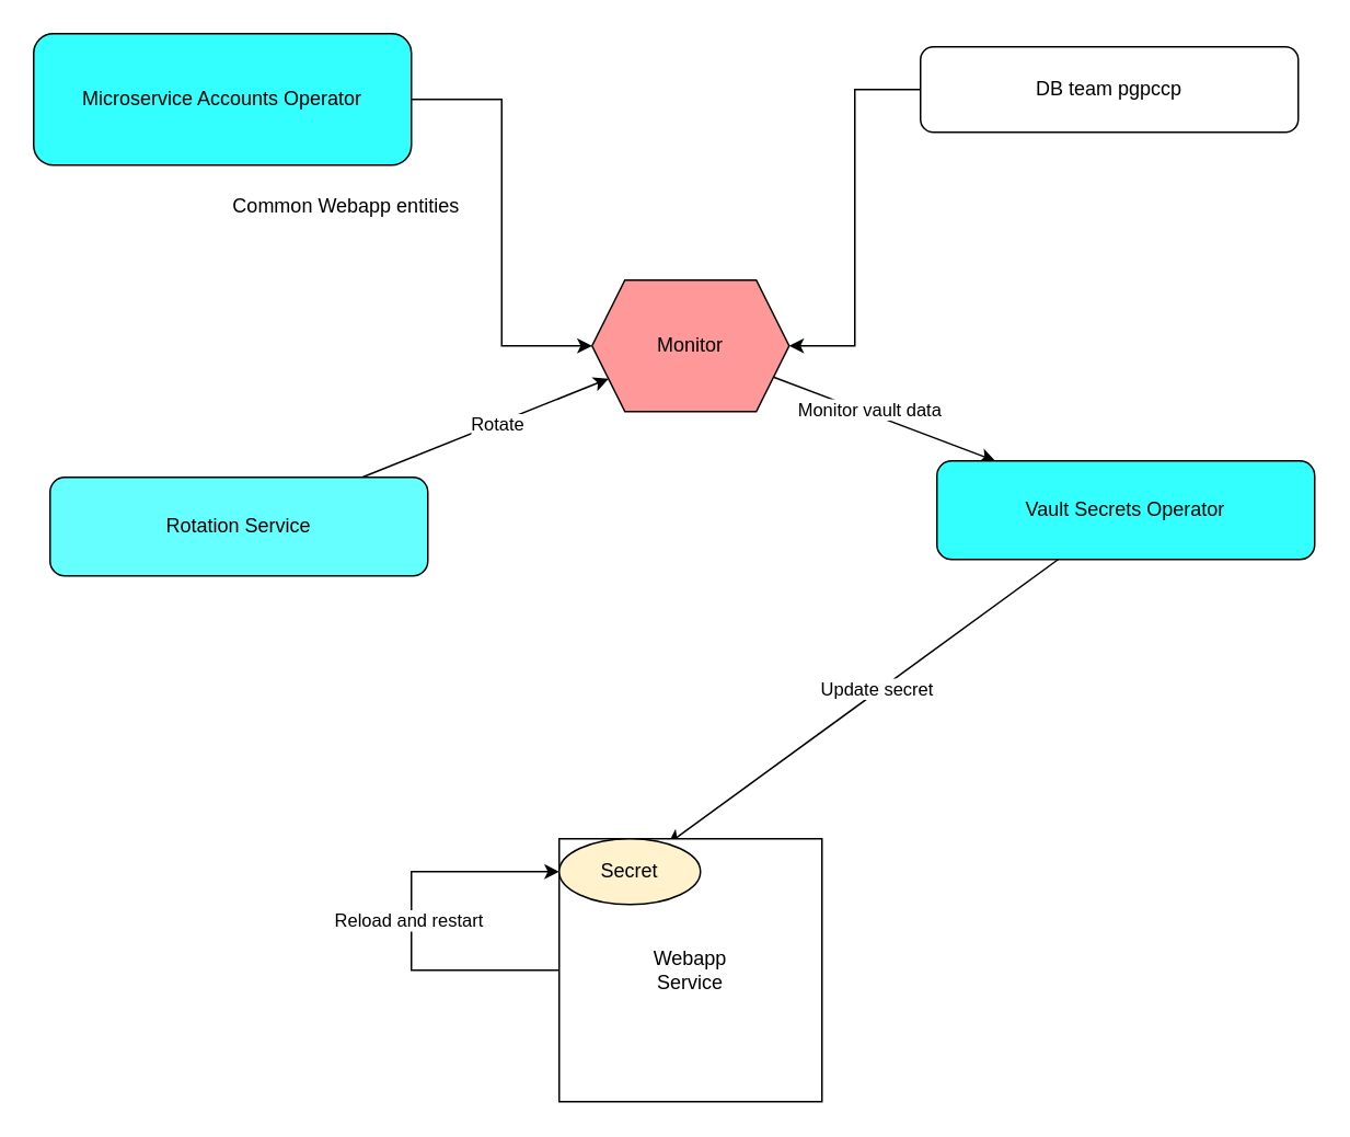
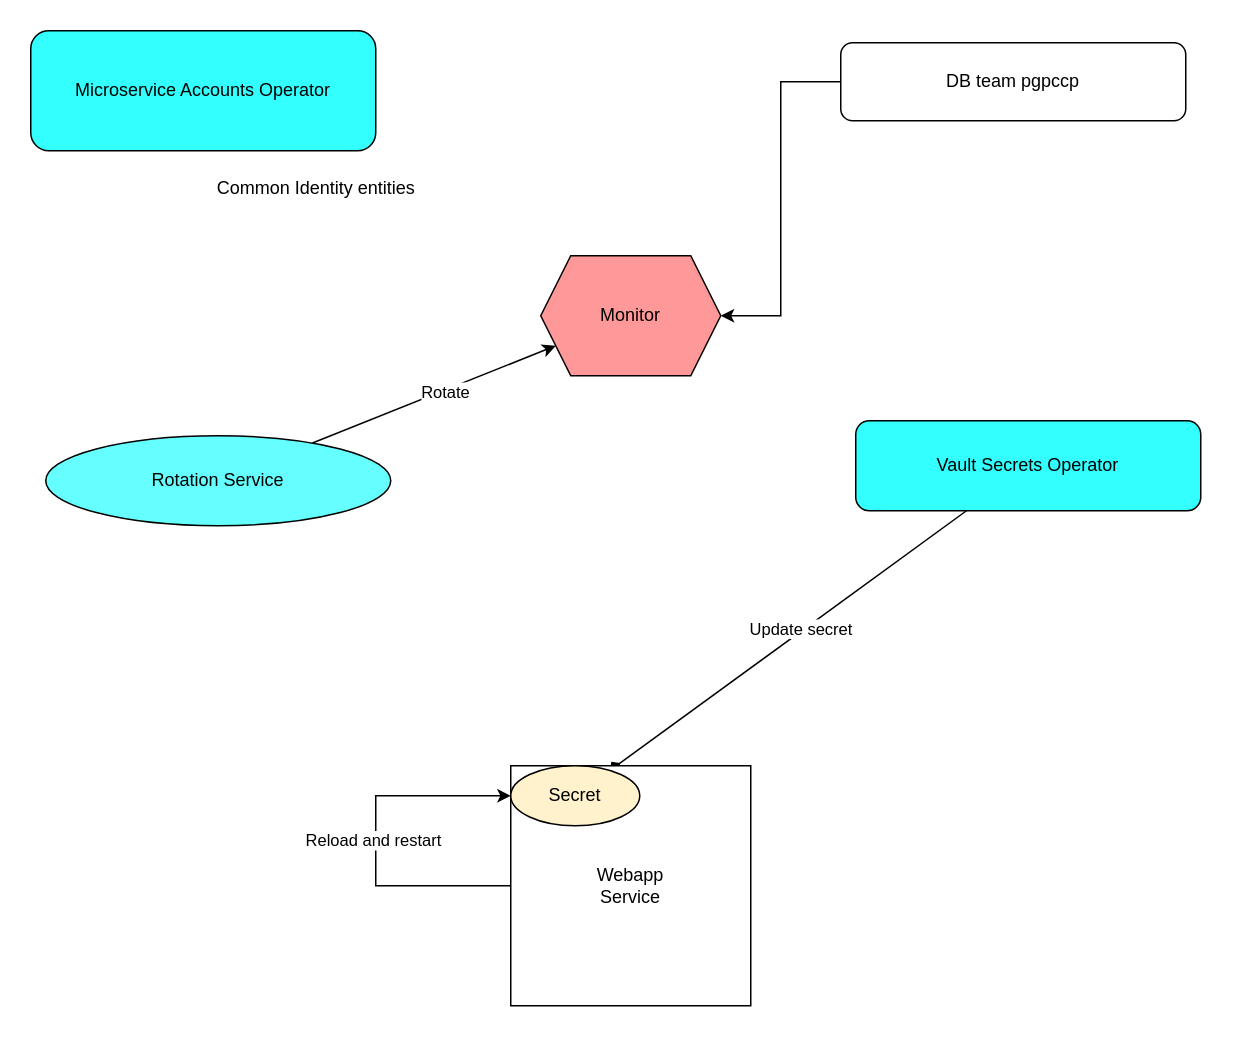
- <mxCell id="7" value="Common Webapp entities" style="text;html=1;align=center;verticalAlign=middle;resizable=0;points=[];autosize=1;strokeColor=none;fillColor=none;" vertex="1" parent="1"><mxGeometry x="130" y="110" width="160" height="30" as="geometry" /></mxCell>
+ <mxCell id="7" value="Common Identity entities" style="text;html=1;align=center;verticalAlign=middle;resizable=0;points=[];autosize=1;strokeColor=none;fillColor=none;" vertex="1" parent="1"><mxGeometry x="130" y="110" width="160" height="30" as="geometry" /></mxCell>
- <mxCell id="2" style="edgeStyle=orthogonalEdgeStyle;rounded=0;orthogonalLoop=1;jettySize=auto;html=1;entryX=0;entryY=0.5;entryDx=0;entryDy=0;" edge="1" parent="1" source="3" target="6"><mxGeometry relative="1" as="geometry" /></mxCell>
- <mxCell id="4" style="rounded=0;orthogonalLoop=1;jettySize=auto;html=1;" edge="1" parent="1" source="6" target="15"><mxGeometry relative="1" as="geometry"><mxPoint x="490" y="300" as="targetPoint" /></mxGeometry></mxCell>
- <mxCell id="5" value="Monitor vault data" style="edgeLabel;html=1;align=center;verticalAlign=middle;resizable=0;points=[];" vertex="1" connectable="0" parent="4"><mxGeometry x="-0.16" y="2" relative="1" as="geometry"><mxPoint as="offset" /></mxGeometry></mxCell>
- <mxCell id="12" value="Rotation Service" style="rounded=1;whiteSpace=wrap;html=1;fillColor=#66FFFF;" vertex="1" parent="1"><mxGeometry x="30" y="290" width="230" height="60" as="geometry" /></mxCell>
+ <mxCell id="12" value="Rotation Service" style="ellipse;whiteSpace=wrap;html=1;fillColor=#66FFFF;" vertex="1" parent="1"><mxGeometry x="30" y="290" width="230" height="60" as="geometry" /></mxCell>
- <mxCell id="13" style="rounded=0;orthogonalLoop=1;jettySize=auto;html=1;" edge="1" parent="1" source="15" target="19"><mxGeometry relative="1" as="geometry" /></mxCell>
+ <mxCell id="13" style="rounded=0;orthogonalLoop=1;jettySize=auto;html=1;endArrow=diamond;" edge="1" parent="1" source="15" target="19"><mxGeometry relative="1" as="geometry" /></mxCell>
